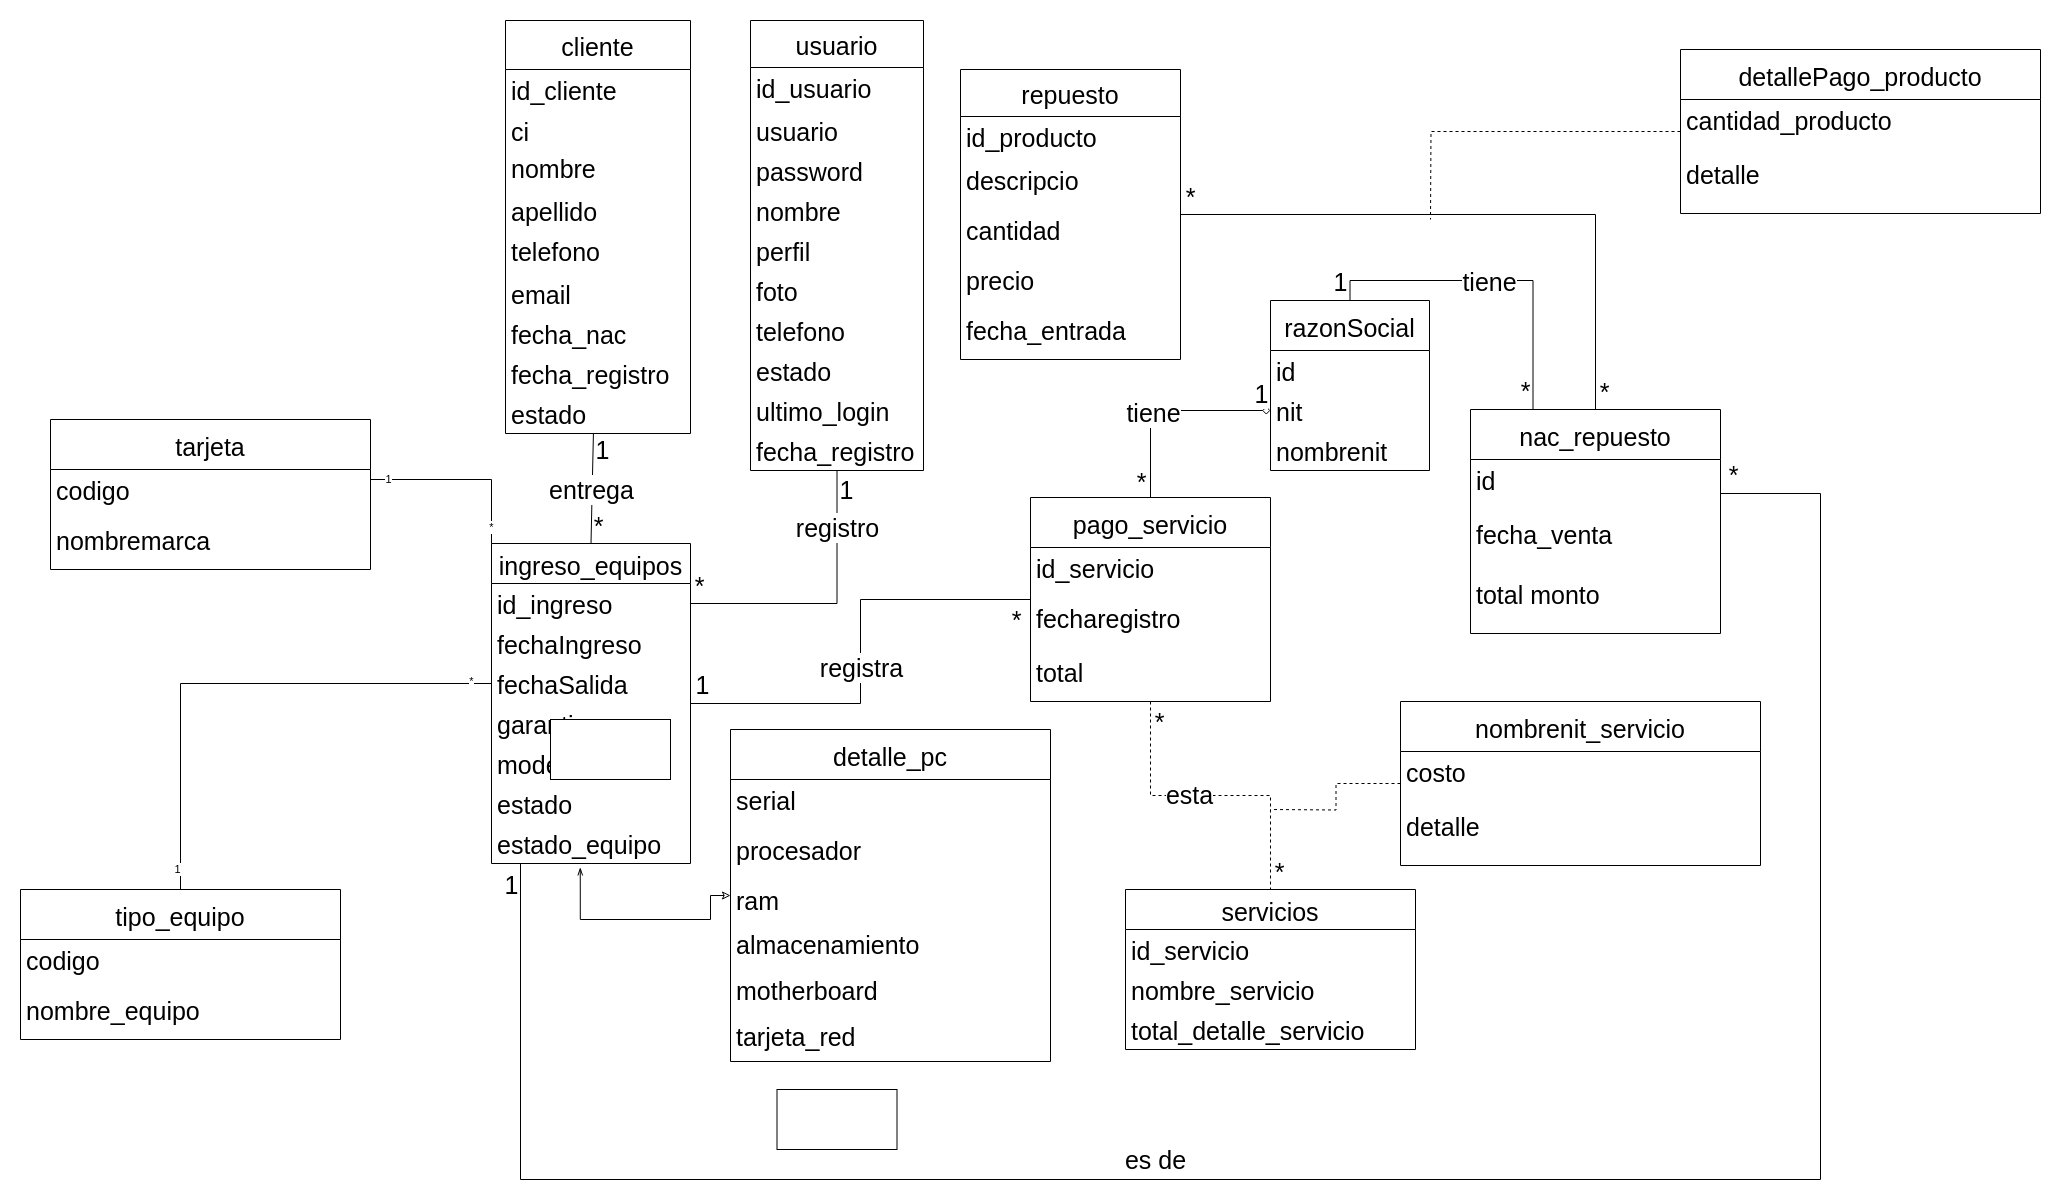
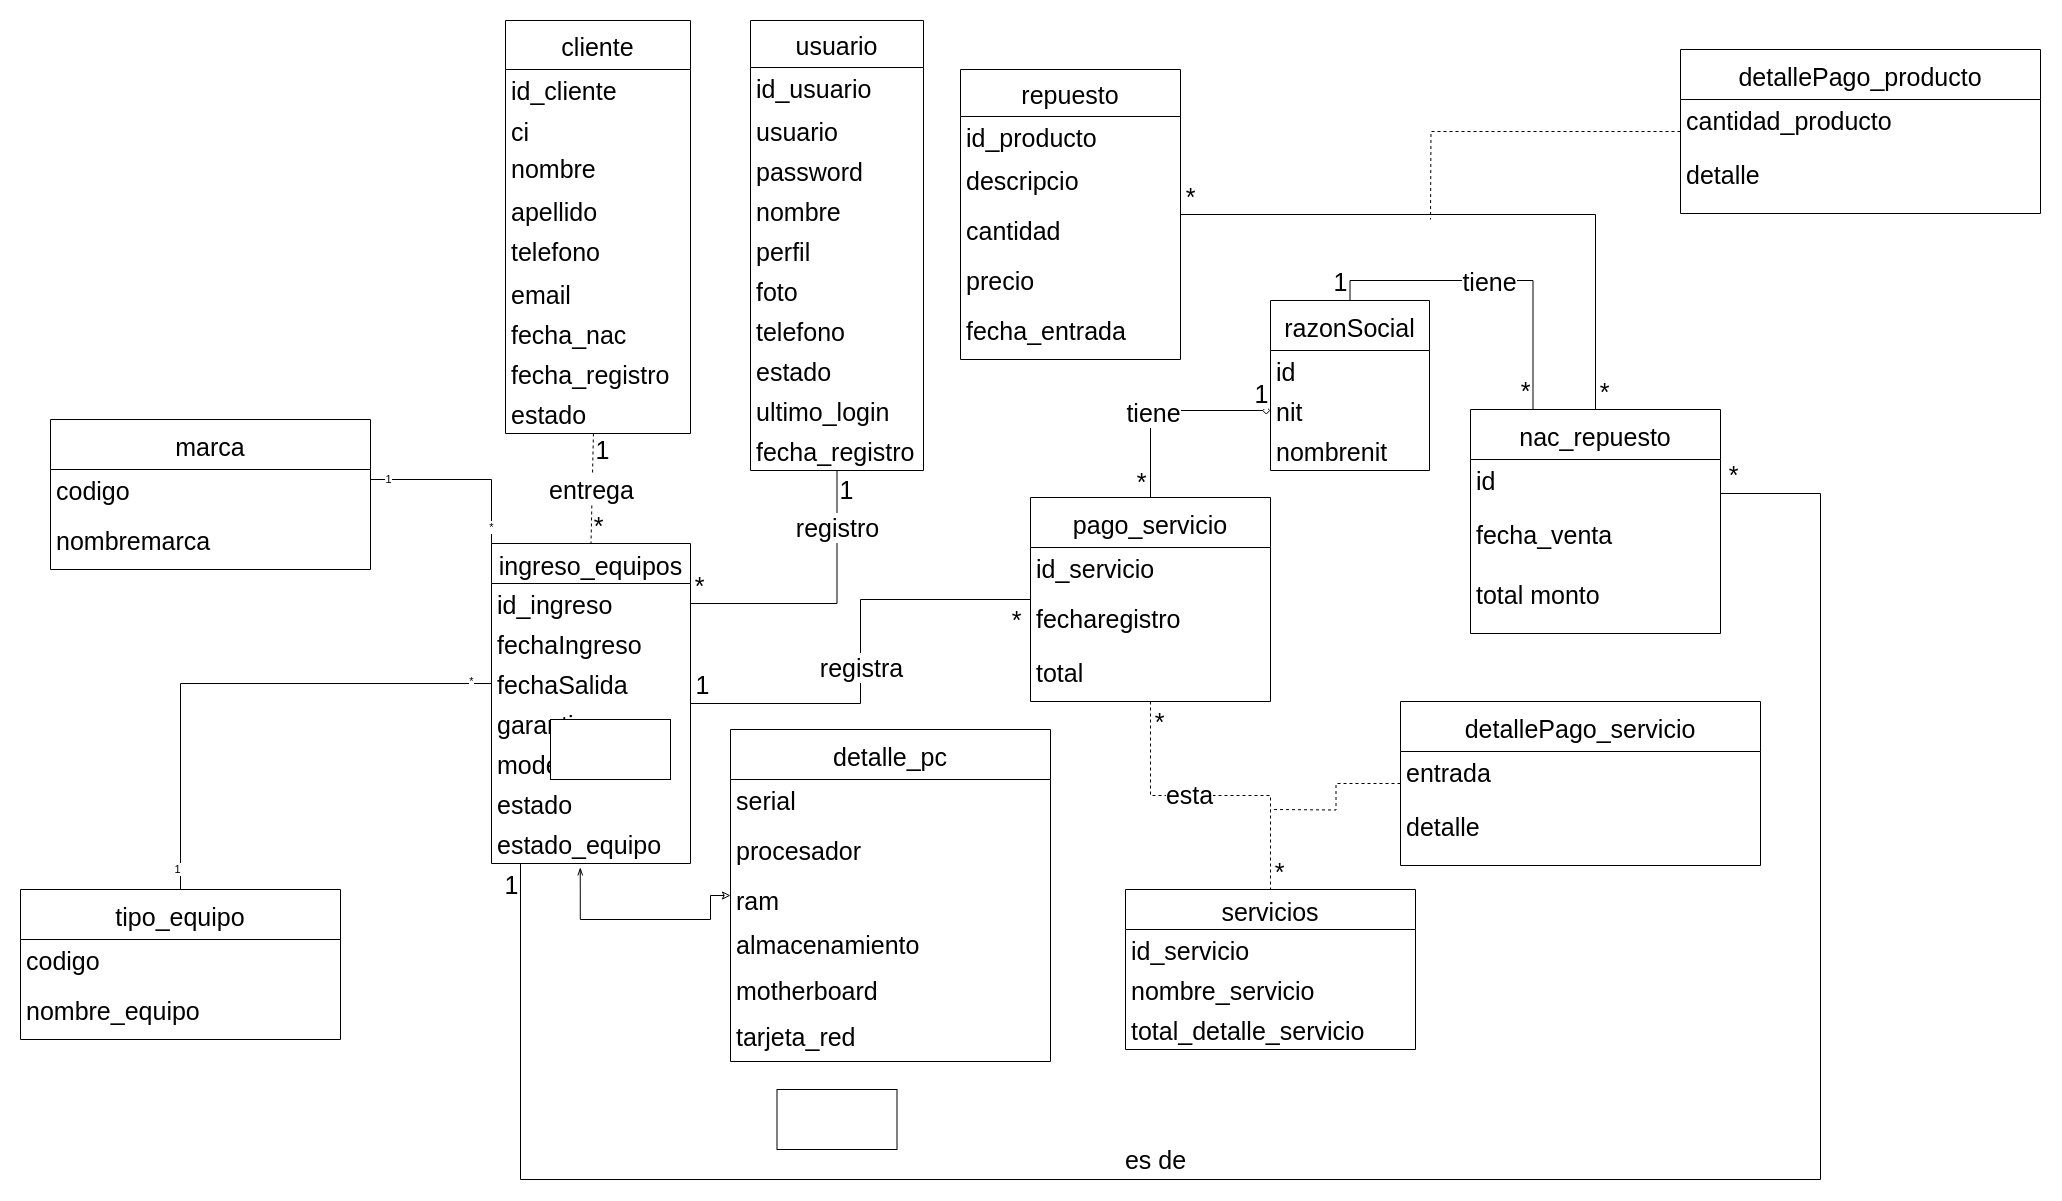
- <mxCell id="109" value="tarjeta" style="swimlane;fontStyle=0;childLayout=stackLayout;horizontal=1;startSize=50;fillColor=none;horizontalStack=0;resizeParent=1;resizeParentMax=0;resizeLast=0;collapsible=1;marginBottom=0;fontSize=25;" vertex="1" parent="1"><mxGeometry x="50" y="419" width="320" height="150" as="geometry" /></mxCell>
+ <mxCell id="109" value="marca" style="swimlane;fontStyle=0;childLayout=stackLayout;horizontal=1;startSize=50;fillColor=none;horizontalStack=0;resizeParent=1;resizeParentMax=0;resizeLast=0;collapsible=1;marginBottom=0;fontSize=25;" vertex="1" parent="1"><mxGeometry x="50" y="419" width="320" height="150" as="geometry" /></mxCell>
- <mxCell id="17" style="rounded=0;orthogonalLoop=1;jettySize=auto;html=1;fontSize=25;endArrow=none;endFill=0;entryX=0.5;entryY=0;entryDx=0;entryDy=0;" parent="1" source="21" target="36" edge="1"><mxGeometry relative="1" as="geometry" /></mxCell>
+ <mxCell id="17" style="rounded=0;orthogonalLoop=1;jettySize=auto;html=1;fontSize=25;endArrow=none;endFill=0;entryX=0.5;entryY=0;entryDx=0;entryDy=0;dashed=1;" parent="1" source="21" target="36" edge="1"><mxGeometry relative="1" as="geometry" /></mxCell>
- <mxCell id="97" value="nombrenit_servicio" style="swimlane;fontStyle=0;childLayout=stackLayout;horizontal=1;startSize=50;fillColor=none;horizontalStack=0;resizeParent=1;resizeParentMax=0;resizeLast=0;collapsible=1;marginBottom=0;fontSize=25;" parent="1" vertex="1"><mxGeometry x="1400" y="701" width="360" height="164" as="geometry" /></mxCell>
+ <mxCell id="97" value="detallePago_servicio" style="swimlane;fontStyle=0;childLayout=stackLayout;horizontal=1;startSize=50;fillColor=none;horizontalStack=0;resizeParent=1;resizeParentMax=0;resizeLast=0;collapsible=1;marginBottom=0;fontSize=25;" parent="1" vertex="1"><mxGeometry x="1400" y="701" width="360" height="164" as="geometry" /></mxCell>
- <mxCell id="98" value="costo" style="text;strokeColor=none;fillColor=none;align=left;verticalAlign=top;spacingLeft=4;spacingRight=4;overflow=hidden;rotatable=0;points=[[0,0.5],[1,0.5]];portConstraint=eastwest;fontSize=25;" parent="97" vertex="1"><mxGeometry y="50" width="360" height="54" as="geometry" /></mxCell>
+ <mxCell id="98" value="entrada" style="text;strokeColor=none;fillColor=none;align=left;verticalAlign=top;spacingLeft=4;spacingRight=4;overflow=hidden;rotatable=0;points=[[0,0.5],[1,0.5]];portConstraint=eastwest;fontSize=25;" parent="97" vertex="1"><mxGeometry y="50" width="360" height="54" as="geometry" /></mxCell>
